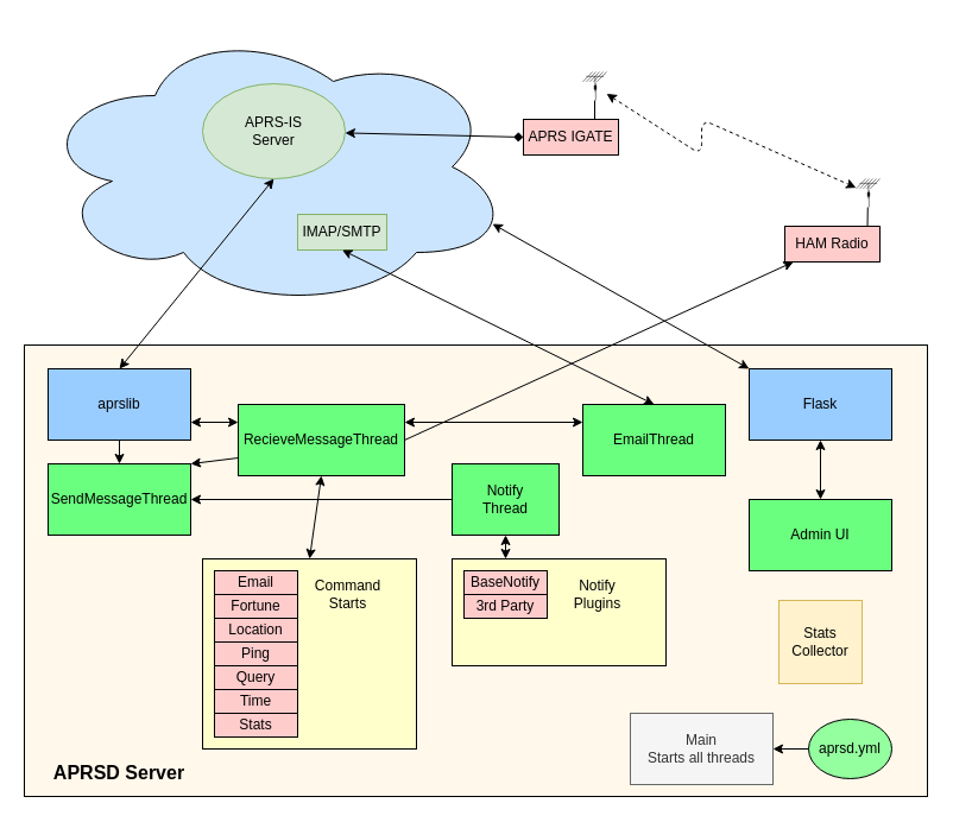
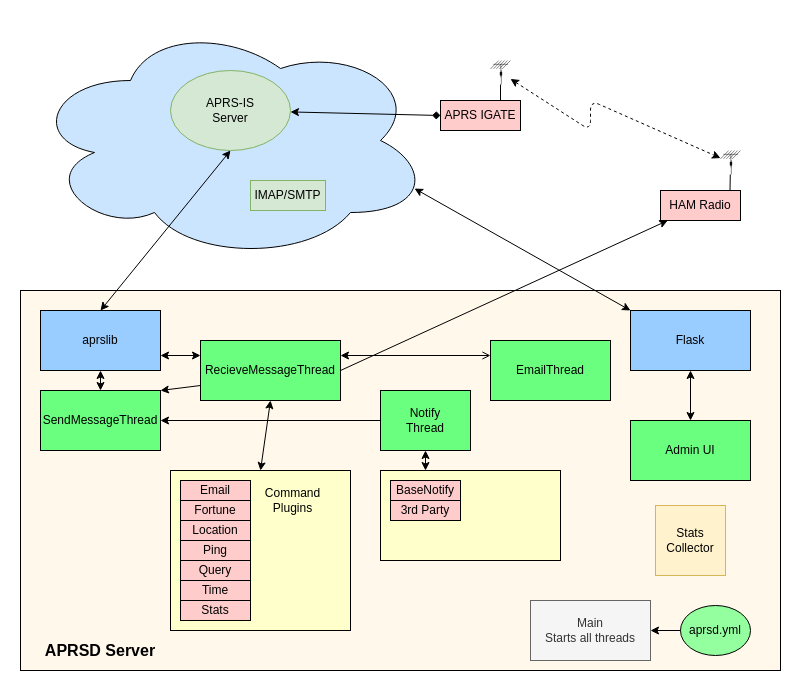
- <mxCell id="17" value="" style="endArrow=classic;startArrow=classic;html=1;entryX=0.5;entryY=1;entryDx=0;entryDy=0;exitX=0.5;exitY=0;exitDx=0;exitDy=0;" parent="1" source="6" target="11" edge="1"><mxGeometry width="50" height="50" relative="1" as="geometry"><mxPoint x="380" y="330" as="sourcePoint" /><mxPoint x="430" y="280" as="targetPoint" /></mxGeometry></mxCell>
- <mxCell id="18" value="" style="endArrow=classic;startArrow=classic;html=1;entryX=0;entryY=0.25;entryDx=0;entryDy=0;exitX=1;exitY=0.25;exitDx=0;exitDy=0;" parent="1" source="7" target="6" edge="1"><mxGeometry width="50" height="50" relative="1" as="geometry"><mxPoint x="380" y="330" as="sourcePoint" /><mxPoint x="430" y="280" as="targetPoint" /></mxGeometry></mxCell>
+ <mxCell id="18" value="" style="endArrow=open;startArrow=classic;html=1;entryX=0;entryY=0.25;entryDx=0;entryDy=0;exitX=1;exitY=0.25;exitDx=0;exitDy=0;" parent="1" source="7" target="6" edge="1"><mxGeometry width="50" height="50" relative="1" as="geometry"><mxPoint x="380" y="330" as="sourcePoint" /><mxPoint x="430" y="280" as="targetPoint" /></mxGeometry></mxCell>
- <mxCell id="14" value="" style="endArrow=none;startArrow=classic;html=1;" parent="1" source="5" target="15" edge="1"><mxGeometry width="50" height="50" relative="1" as="geometry"><mxPoint x="380" y="330" as="sourcePoint" /><mxPoint x="430" y="280" as="targetPoint" /></mxGeometry></mxCell>
+ <mxCell id="14" value="" style="endArrow=classic;startArrow=classic;html=1;" parent="1" source="5" target="15" edge="1"><mxGeometry width="50" height="50" relative="1" as="geometry"><mxPoint x="380" y="330" as="sourcePoint" /><mxPoint x="430" y="280" as="targetPoint" /></mxGeometry></mxCell>
- <mxCell id="29" value="Command&lt;br&gt;Starts" style="text;html=1;strokeColor=none;fillColor=none;align=center;verticalAlign=middle;whiteSpace=wrap;rounded=0;" parent="20" vertex="1"><mxGeometry x="80" y="10" width="85" height="40" as="geometry" /></mxCell>
+ <mxCell id="29" value="Command&lt;br&gt;Plugins" style="text;html=1;strokeColor=none;fillColor=none;align=center;verticalAlign=middle;whiteSpace=wrap;rounded=0;" parent="20" vertex="1"><mxGeometry x="80" y="10" width="85" height="40" as="geometry" /></mxCell>
- <mxCell id="45" value="Notify &lt;br&gt;Plugins" style="text;html=1;strokeColor=none;fillColor=none;align=center;verticalAlign=middle;whiteSpace=wrap;rounded=0;" vertex="1" parent="42"><mxGeometry x="80" y="10" width="85" height="40" as="geometry" /></mxCell>
